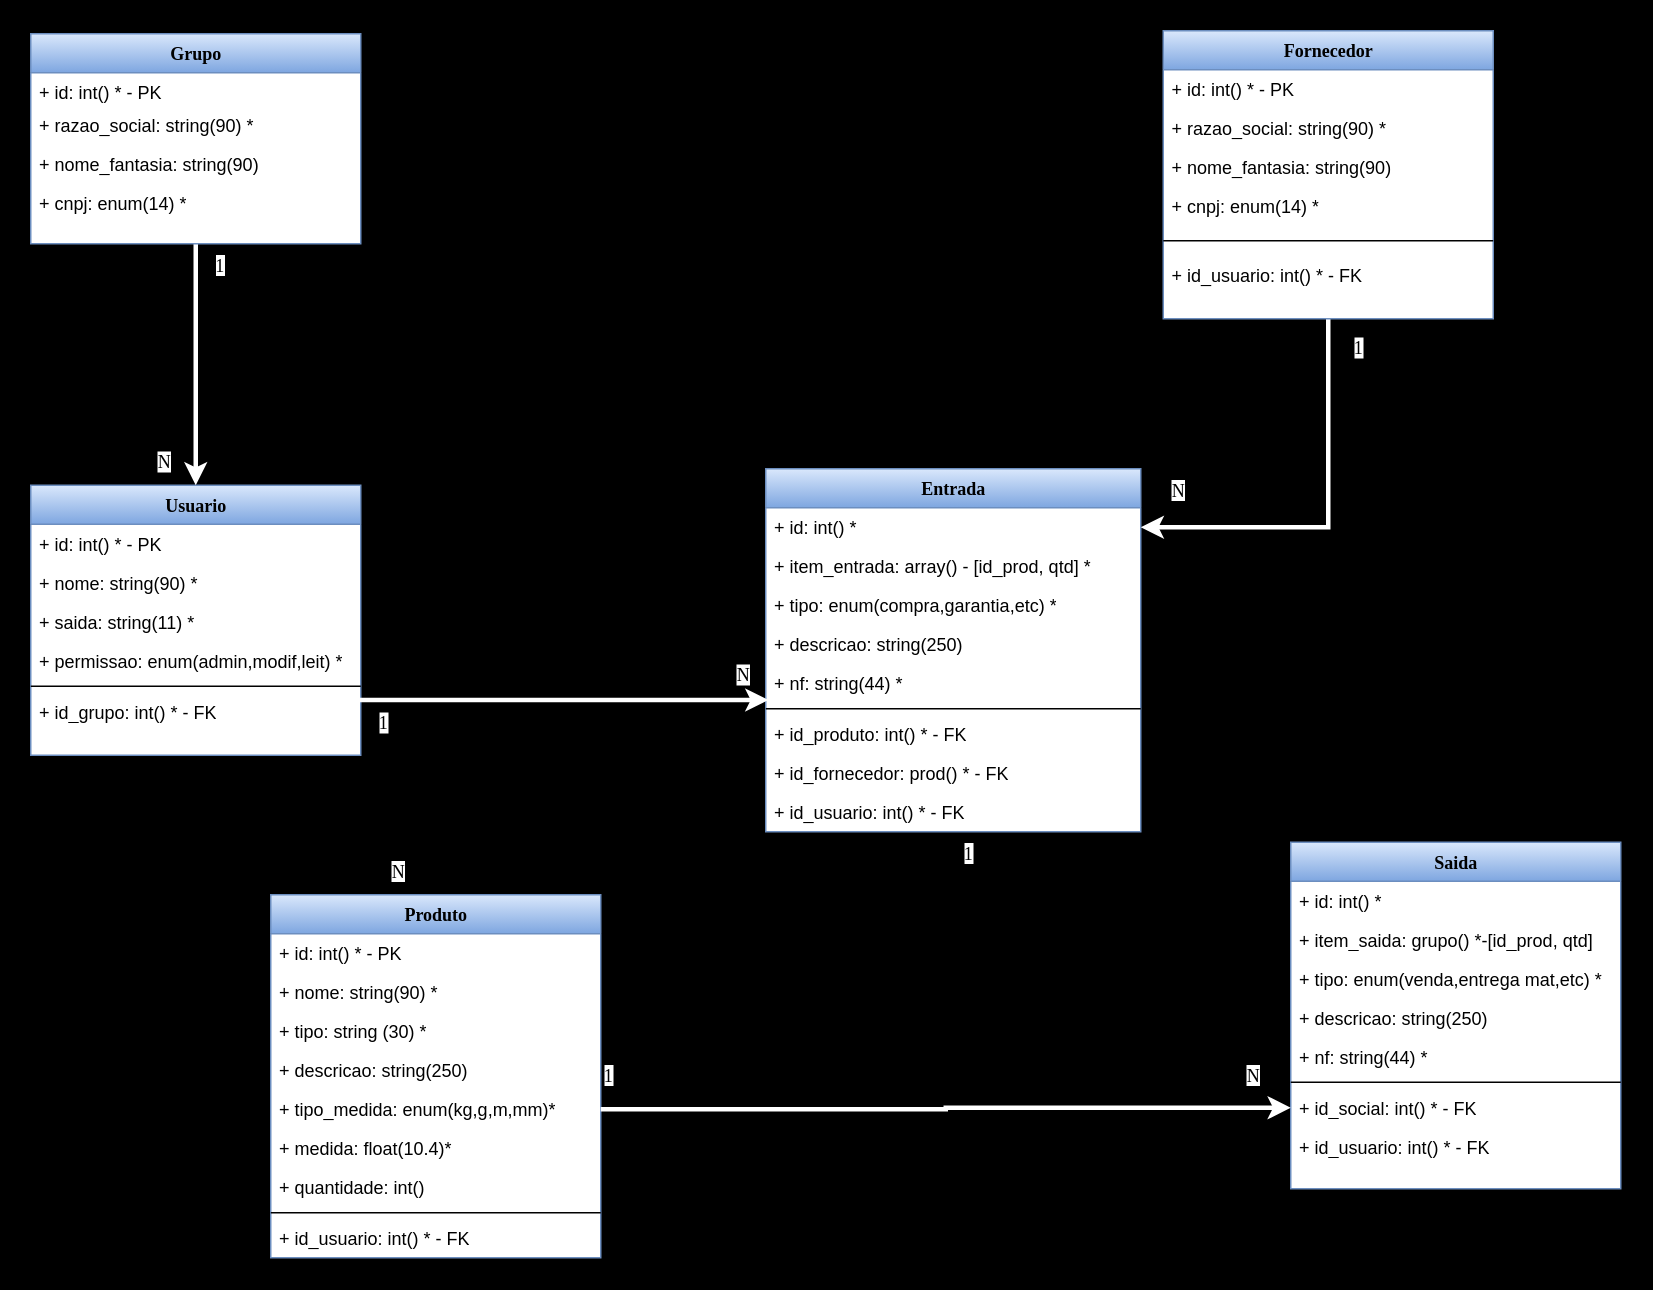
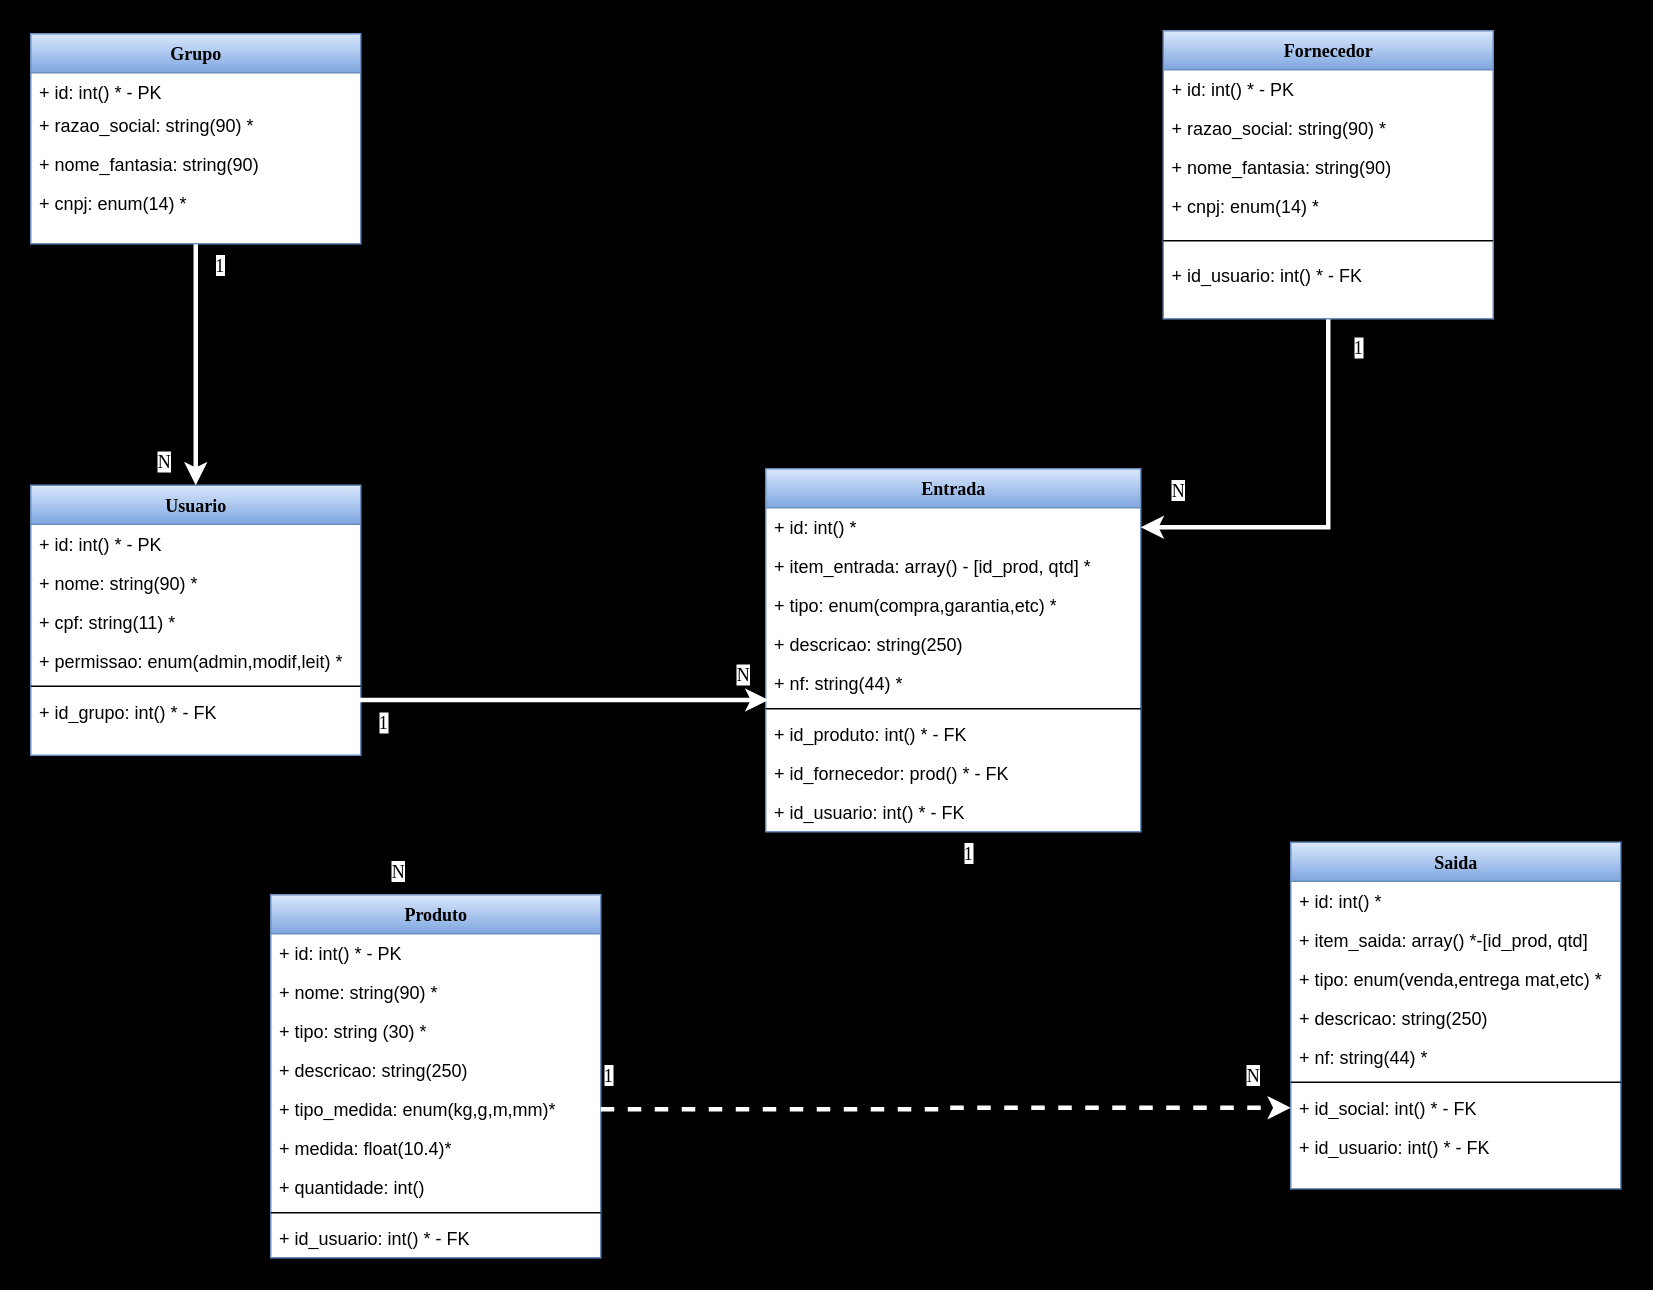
- <mxCell id="43" value="+ saida: string(11) *" style="text;html=1;strokeColor=none;fillColor=none;align=left;verticalAlign=top;spacingLeft=4;spacingRight=4;whiteSpace=wrap;overflow=hidden;rotatable=0;points=[[0,0.5],[1,0.5]];portConstraint=eastwest;labelBackgroundColor=none;fontColor=#000000;" parent="40" vertex="1"><mxGeometry y="78" width="220" height="26" as="geometry" /></mxCell>
+ <mxCell id="43" value="+ cpf: string(11) *" style="text;html=1;strokeColor=none;fillColor=none;align=left;verticalAlign=top;spacingLeft=4;spacingRight=4;whiteSpace=wrap;overflow=hidden;rotatable=0;points=[[0,0.5],[1,0.5]];portConstraint=eastwest;labelBackgroundColor=none;fontColor=#000000;" parent="40" vertex="1"><mxGeometry y="78" width="220" height="26" as="geometry" /></mxCell>
- <mxCell id="33" value="+ item_saida: grupo() *-[id_prod, qtd]" style="text;html=1;strokeColor=none;fillColor=none;align=left;verticalAlign=top;spacingLeft=4;spacingRight=4;whiteSpace=wrap;overflow=hidden;rotatable=0;points=[[0,0.5],[1,0.5]];portConstraint=eastwest;labelBackgroundColor=none;fontColor=#000000;" parent="31" vertex="1"><mxGeometry y="52" width="220" height="26" as="geometry" /></mxCell>
+ <mxCell id="33" value="+ item_saida: array() *-[id_prod, qtd]" style="text;html=1;strokeColor=none;fillColor=none;align=left;verticalAlign=top;spacingLeft=4;spacingRight=4;whiteSpace=wrap;overflow=hidden;rotatable=0;points=[[0,0.5],[1,0.5]];portConstraint=eastwest;labelBackgroundColor=none;fontColor=#000000;" parent="31" vertex="1"><mxGeometry y="52" width="220" height="26" as="geometry" /></mxCell>
- <mxCell id="60" style="edgeStyle=orthogonalEdgeStyle;rounded=0;orthogonalLoop=1;jettySize=auto;html=1;strokeColor=#FFFFFF;strokeWidth=3;exitX=1;exitY=0.5;exitDx=0;exitDy=0;entryX=0;entryY=0.5;entryDx=0;entryDy=0;" parent="1" source="7" edge="1" target="38"><mxGeometry relative="1" as="geometry"><mxPoint x="830" y="742" as="targetPoint" /><mxPoint x="560" y="741" as="sourcePoint" /></mxGeometry></mxCell>
+ <mxCell id="60" style="edgeStyle=orthogonalEdgeStyle;rounded=0;orthogonalLoop=1;jettySize=auto;html=1;strokeColor=#FFFFFF;strokeWidth=3;exitX=1;exitY=0.5;exitDx=0;exitDy=0;entryX=0;entryY=0.5;entryDx=0;entryDy=0;dashed=1;" parent="1" source="7" edge="1" target="38"><mxGeometry relative="1" as="geometry"><mxPoint x="830" y="742" as="targetPoint" /><mxPoint x="560" y="741" as="sourcePoint" /></mxGeometry></mxCell>
